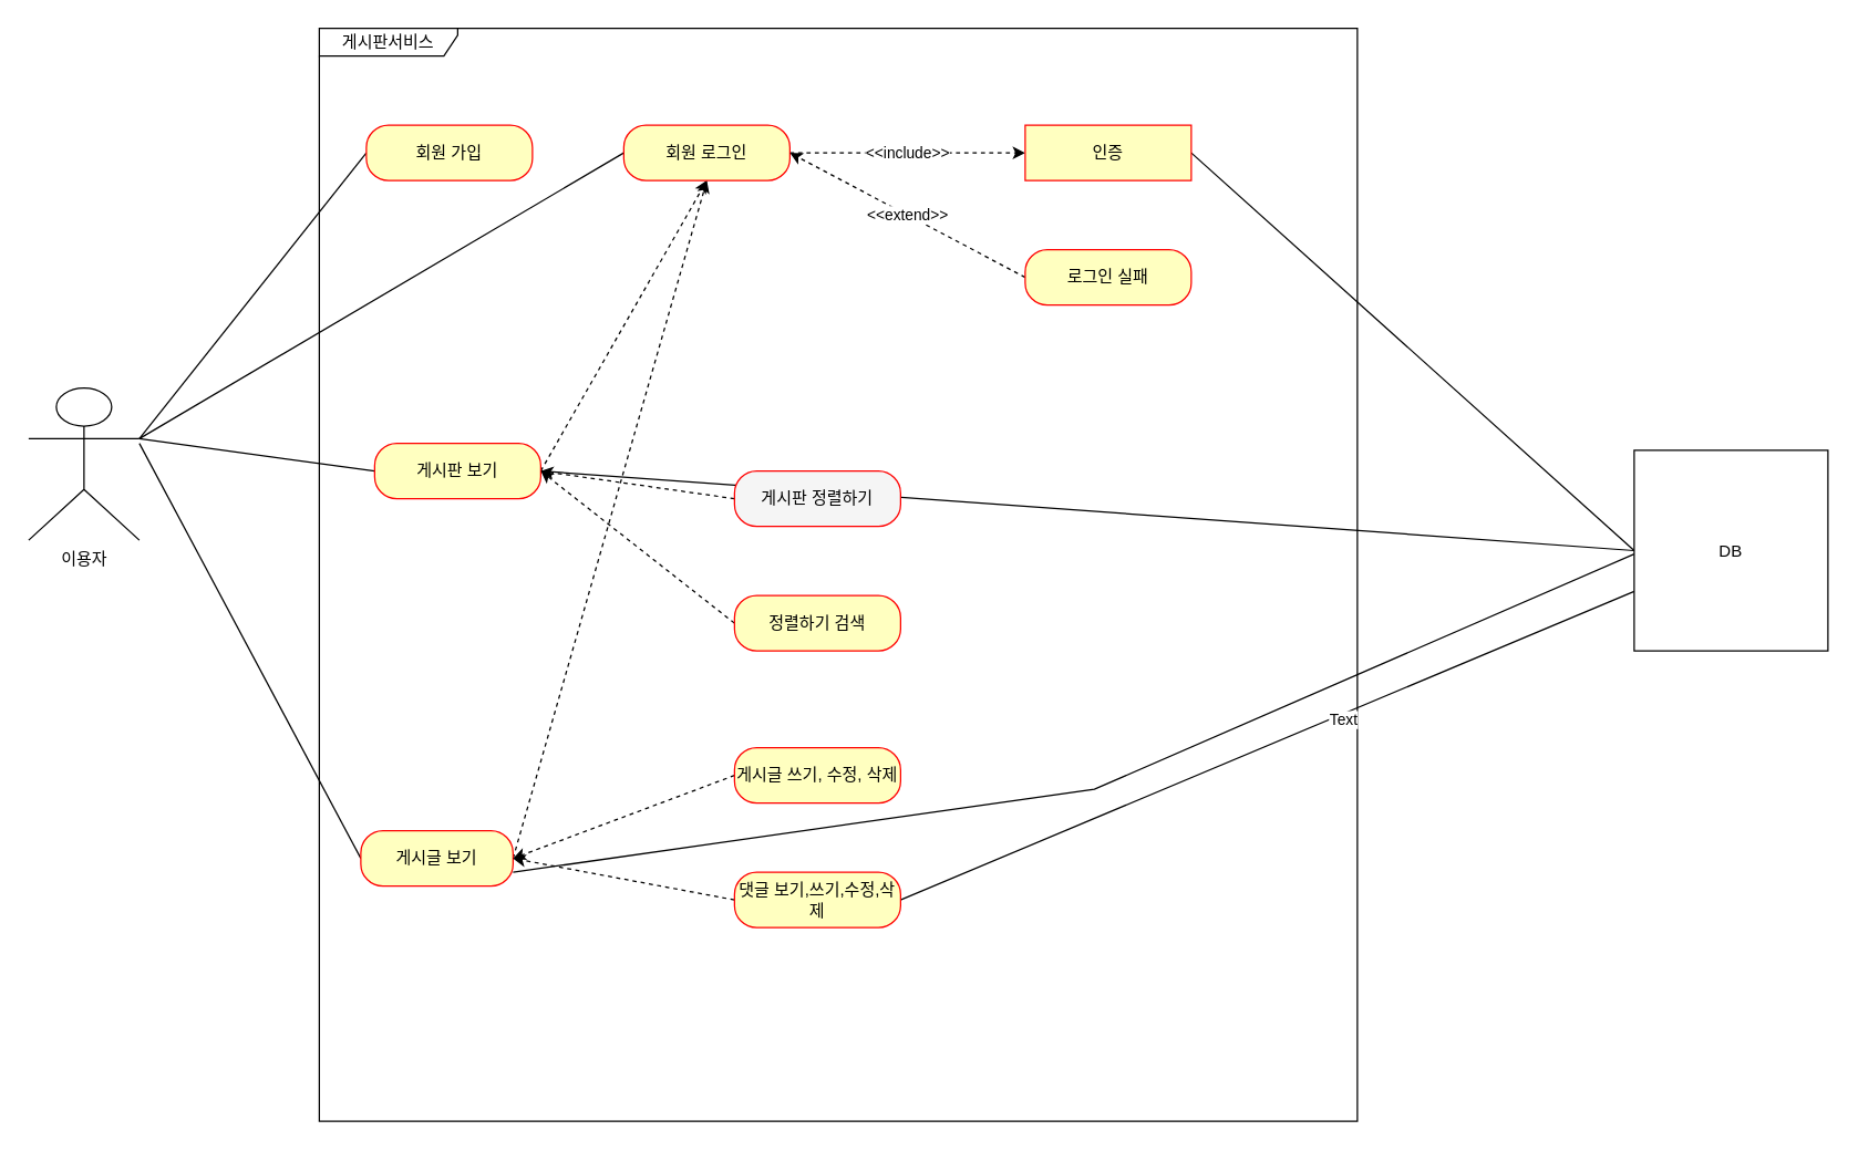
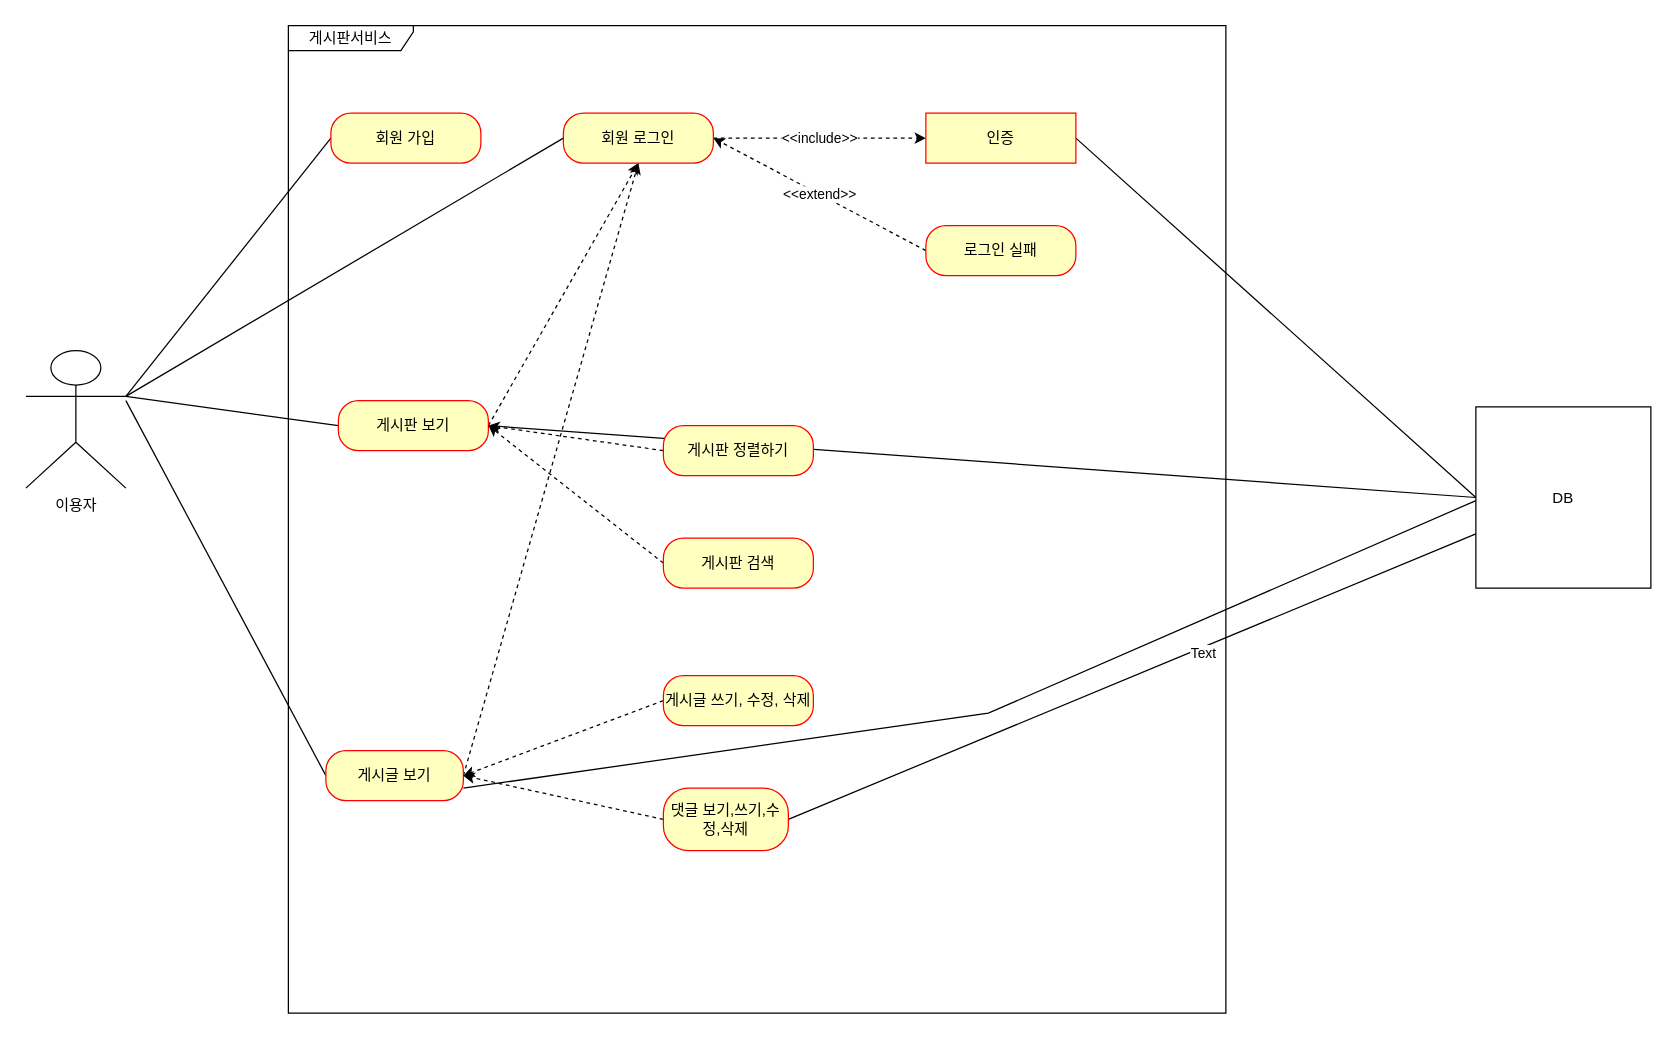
- <mxCell id="20" value="게시판 정렬하기" style="rounded=1;whiteSpace=wrap;html=1;arcSize=40;fontColor=#000000;fillColor=#f5f5f5;strokeColor=#ff0000;" vertex="1" parent="1"><mxGeometry x="530" y="340" width="120" height="40" as="geometry" /></mxCell>
+ <mxCell id="20" value="게시판 정렬하기" style="rounded=1;whiteSpace=wrap;html=1;arcSize=40;fontColor=#000000;fillColor=#ffffc0;strokeColor=#ff0000;" vertex="1" parent="1"><mxGeometry x="530" y="340" width="120" height="40" as="geometry" /></mxCell>
- <mxCell id="22" value="정렬하기 검색" style="rounded=1;whiteSpace=wrap;html=1;arcSize=40;fontColor=#000000;fillColor=#ffffc0;strokeColor=#ff0000;" vertex="1" parent="1"><mxGeometry x="530" y="430" width="120" height="40" as="geometry" /></mxCell>
+ <mxCell id="22" value="게시판 검색" style="rounded=1;whiteSpace=wrap;html=1;arcSize=40;fontColor=#000000;fillColor=#ffffc0;strokeColor=#ff0000;" vertex="1" parent="1"><mxGeometry x="530" y="430" width="120" height="40" as="geometry" /></mxCell>
- <mxCell id="28" value="댓글 보기,쓰기,수정,삭제" style="rounded=1;whiteSpace=wrap;html=1;arcSize=40;fontColor=#000000;fillColor=#ffffc0;strokeColor=#ff0000;" vertex="1" parent="1"><mxGeometry x="530" y="630" width="120" height="40" as="geometry" /></mxCell>
+ <mxCell id="28" value="댓글 보기,쓰기,수정,삭제" style="rounded=1;whiteSpace=wrap;html=1;arcSize=40;fontColor=#000000;fillColor=#ffffc0;strokeColor=#ff0000;" vertex="1" parent="1"><mxGeometry x="530" y="630" width="100" height="50" as="geometry" /></mxCell>
